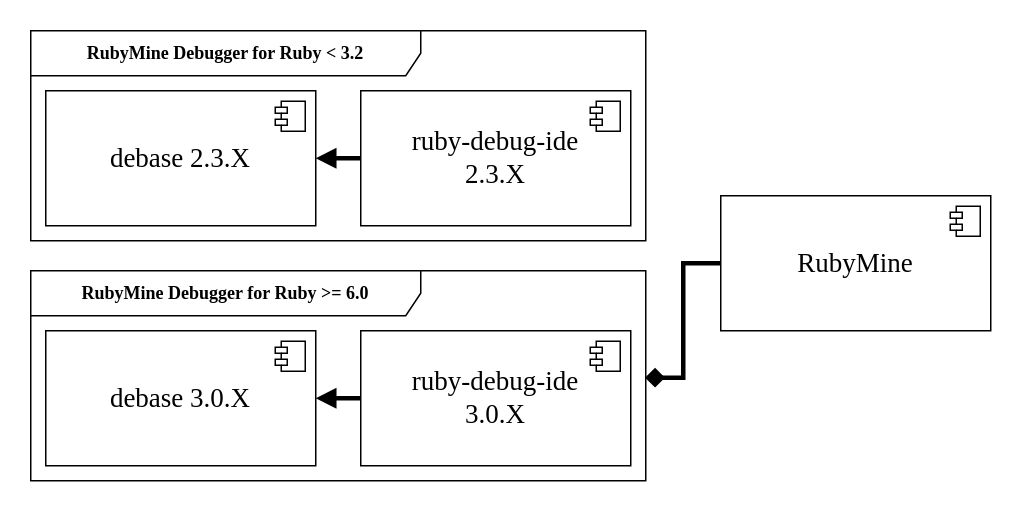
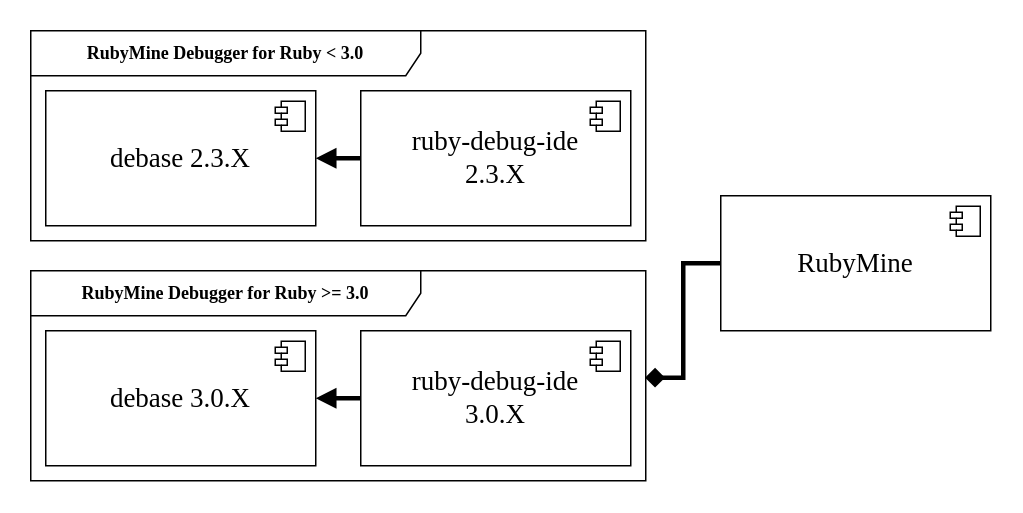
- <mxCell id="9" value="&lt;font data-font-src=&quot;https://fonts.googleapis.com/css?family=Montserrat&quot; face=&quot;Montserrat&quot;&gt;&lt;b&gt;RubyMine Debugger for Ruby &amp;lt; 3.2&lt;/b&gt;&lt;/font&gt;" style="shape=umlFrame;whiteSpace=wrap;html=1;pointerEvents=0;width=260;height=30;movable=1;resizable=1;rotatable=1;deletable=1;editable=1;locked=0;connectable=1;" parent="1" vertex="1"><mxGeometry x="20" y="20" width="410" height="140" as="geometry" /></mxCell>
+ <mxCell id="9" value="&lt;font data-font-src=&quot;https://fonts.googleapis.com/css?family=Montserrat&quot; face=&quot;Montserrat&quot;&gt;&lt;b&gt;RubyMine Debugger for Ruby &amp;lt; 3.0&lt;/b&gt;&lt;/font&gt;" style="shape=umlFrame;whiteSpace=wrap;html=1;pointerEvents=0;width=260;height=30;movable=1;resizable=1;rotatable=1;deletable=1;editable=1;locked=0;connectable=1;" parent="1" vertex="1"><mxGeometry x="20" y="20" width="410" height="140" as="geometry" /></mxCell>
- <mxCell id="15" value="&lt;font data-font-src=&quot;https://fonts.googleapis.com/css?family=Montserrat&quot; face=&quot;Montserrat&quot;&gt;&lt;b&gt;RubyMine Debugger for Ruby &amp;gt;= 6.0&lt;/b&gt;&lt;/font&gt;" style="shape=umlFrame;whiteSpace=wrap;html=1;pointerEvents=0;width=260;height=30;movable=1;resizable=1;rotatable=1;deletable=1;editable=1;locked=0;connectable=1;" vertex="1" parent="1"><mxGeometry x="20" y="180" width="410" height="140" as="geometry" /></mxCell>
+ <mxCell id="15" value="&lt;font data-font-src=&quot;https://fonts.googleapis.com/css?family=Montserrat&quot; face=&quot;Montserrat&quot;&gt;&lt;b&gt;RubyMine Debugger for Ruby &amp;gt;= 3.0&lt;/b&gt;&lt;/font&gt;" style="shape=umlFrame;whiteSpace=wrap;html=1;pointerEvents=0;width=260;height=30;movable=1;resizable=1;rotatable=1;deletable=1;editable=1;locked=0;connectable=1;" vertex="1" parent="1"><mxGeometry x="20" y="180" width="410" height="140" as="geometry" /></mxCell>
